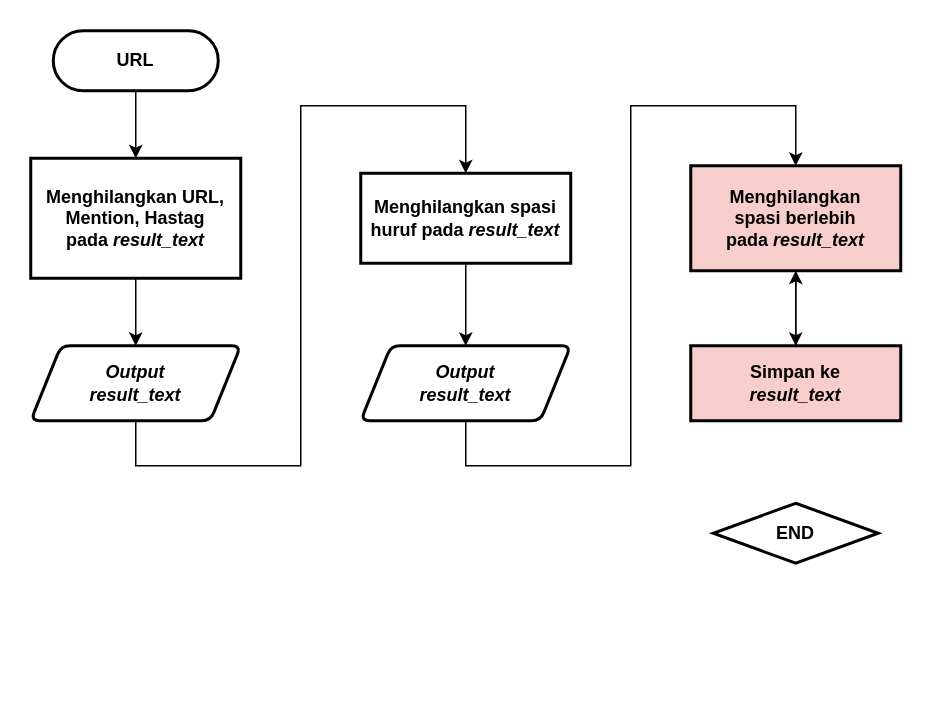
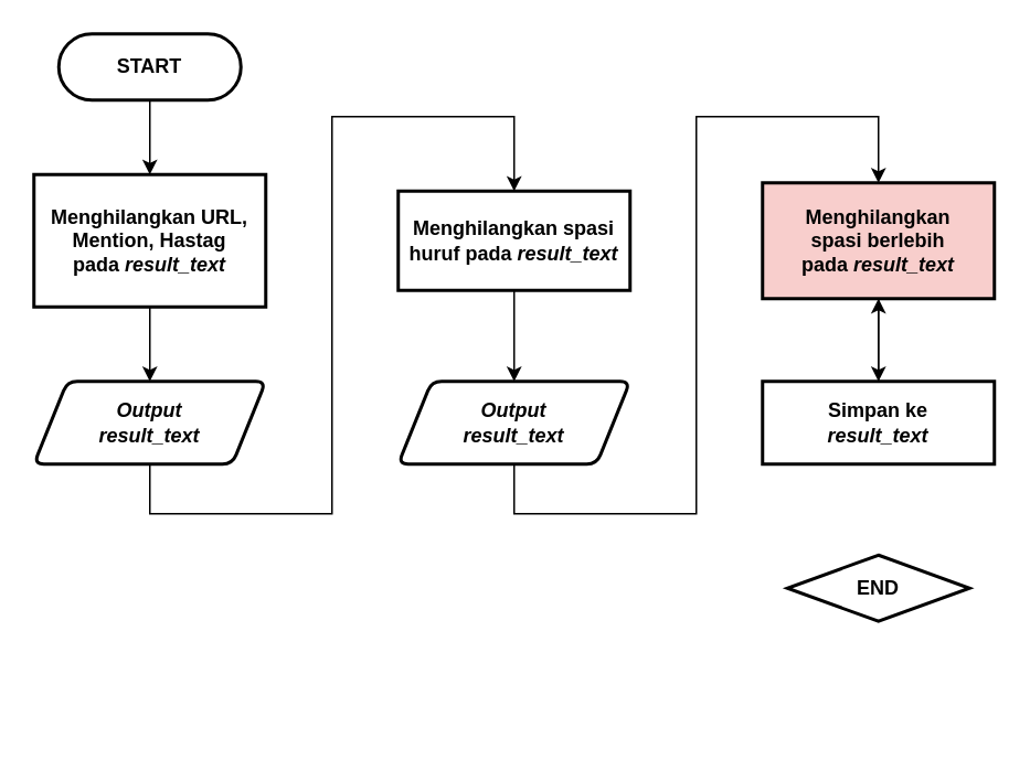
- <mxCell id="5" value="&lt;b style=&quot;font-size: 12px;&quot;&gt;URL&lt;/b&gt;" style="rounded=1;whiteSpace=wrap;html=1;absoluteArcSize=1;arcSize=140;strokeWidth=2;fontSize=12;" vertex="1" parent="1"><mxGeometry x="35" y="20" width="110" height="40" as="geometry" /></mxCell>
+ <mxCell id="5" value="&lt;b style=&quot;font-size: 12px;&quot;&gt;START&lt;/b&gt;" style="rounded=1;whiteSpace=wrap;html=1;absoluteArcSize=1;arcSize=140;strokeWidth=2;fontSize=12;" vertex="1" parent="1"><mxGeometry x="35" y="20" width="110" height="40" as="geometry" /></mxCell>
- <mxCell id="9" value="&lt;span style=&quot;font-family: &amp;#34;helvetica&amp;#34;&quot;&gt;&lt;b&gt;Simpan ke&lt;br&gt;&lt;i&gt;result_text&lt;/i&gt;&lt;/b&gt;&lt;/span&gt;" style="rounded=1;whiteSpace=wrap;html=1;absoluteArcSize=1;arcSize=0;strokeWidth=2;fontSize=12;fillColor=#f8cecc;" vertex="1" parent="1"><mxGeometry x="460" y="230" width="140" height="50" as="geometry" /></mxCell>
+ <mxCell id="9" value="&lt;span style=&quot;font-family: &amp;#34;helvetica&amp;#34;&quot;&gt;&lt;b&gt;Simpan ke&lt;br&gt;&lt;i&gt;result_text&lt;/i&gt;&lt;/b&gt;&lt;/span&gt;" style="rounded=1;whiteSpace=wrap;html=1;absoluteArcSize=1;arcSize=0;strokeWidth=2;fontSize=12;" vertex="1" parent="1"><mxGeometry x="460" y="230" width="140" height="50" as="geometry" /></mxCell>
